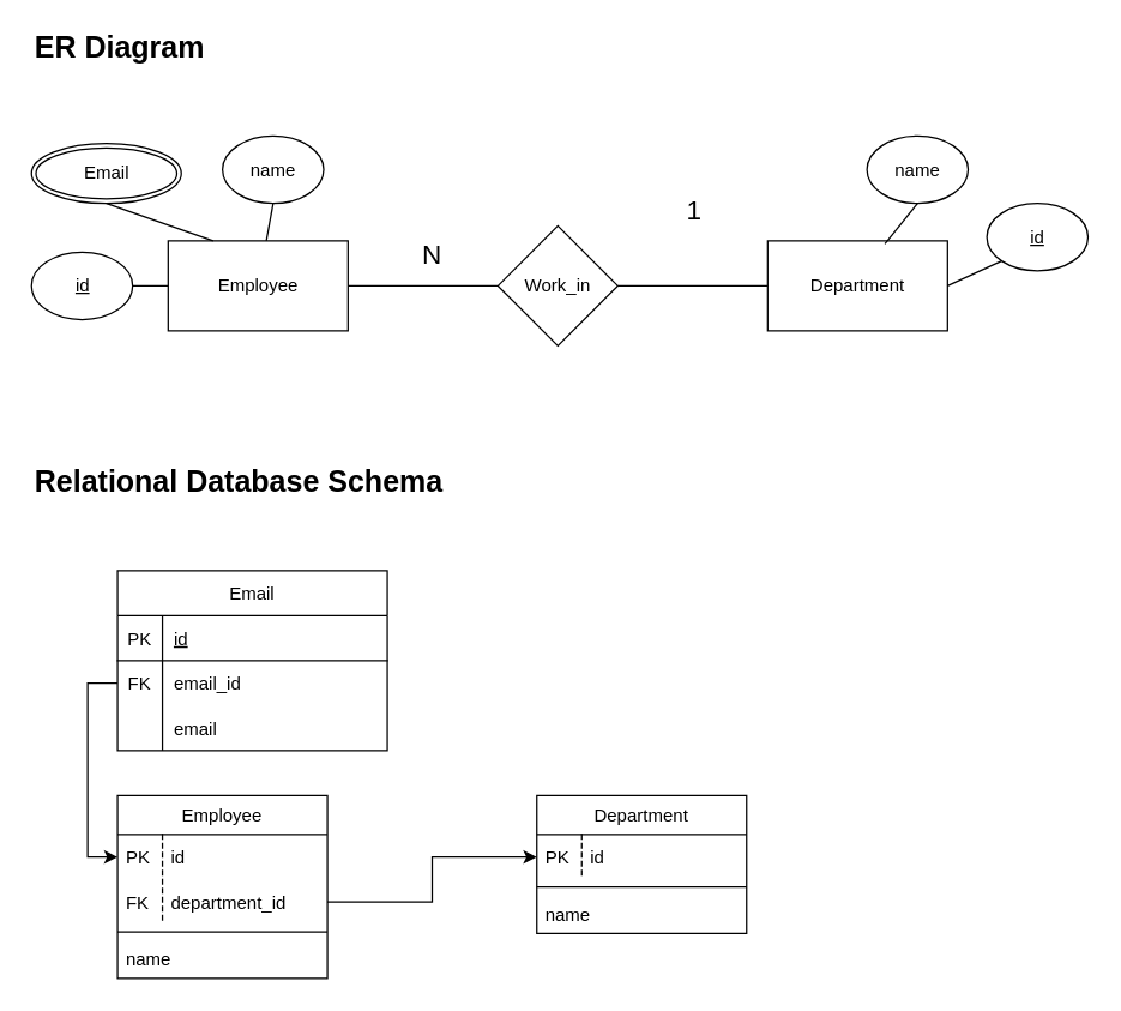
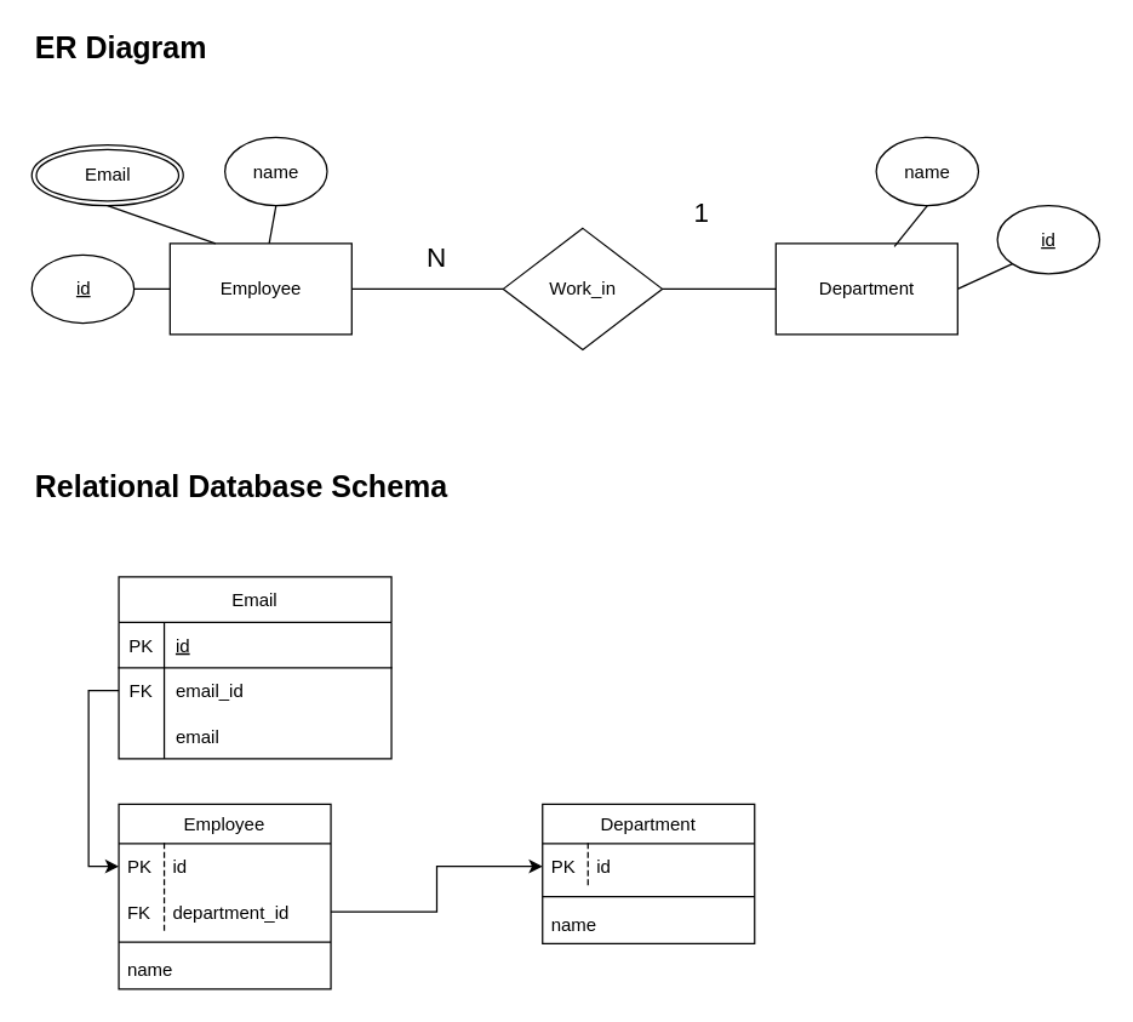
- <mxCell id="6" value="Work_in" style="rhombus;whiteSpace=wrap;html=1;" vertex="1" parent="1"><mxGeometry x="331.75" y="150" width="80" height="80" as="geometry" /></mxCell>
+ <mxCell id="6" value="Work_in" style="rhombus;whiteSpace=wrap;html=1;" vertex="1" parent="1"><mxGeometry x="331.75" y="150" width="105" height="80" as="geometry" /></mxCell>
